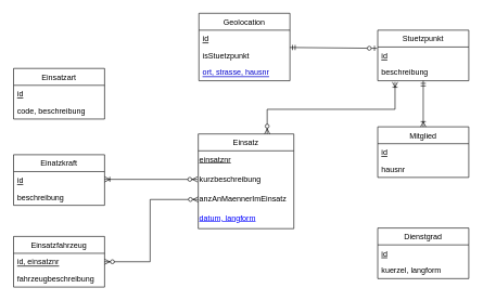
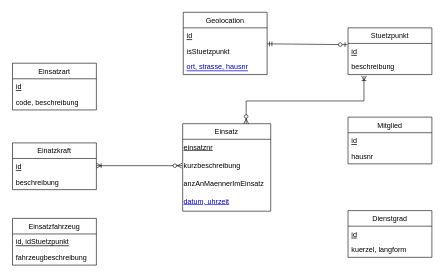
- <mxCell id="26" style="edgeStyle=orthogonalEdgeStyle;rounded=0;orthogonalLoop=1;jettySize=auto;html=1;entryX=0.5;entryY=1;entryDx=0;entryDy=0;endArrow=ERmandOne;endFill=0;startArrow=ERoneToMany;startFill=0;" parent="1" source="27" target="6" edge="1"><mxGeometry relative="1" as="geometry" /></mxCell>
- <mxCell id="13" value="&lt;font color=&quot;#0000FF&quot;&gt;&lt;u&gt;datum, langform&lt;/u&gt;&lt;/font&gt;" style="text;html=1;" parent="9" vertex="1"><mxGeometry y="116" width="147" height="30" as="geometry" /></mxCell>
+ <mxCell id="13" value="&lt;font color=&quot;#0000FF&quot;&gt;&lt;u&gt;datum, uhrzeit&lt;/u&gt;&lt;/font&gt;" style="text;html=1;" parent="9" vertex="1"><mxGeometry y="116" width="147" height="30" as="geometry" /></mxCell>
- <mxCell id="2" style="edgeStyle=orthogonalEdgeStyle;rounded=0;orthogonalLoop=1;jettySize=auto;html=1;entryX=0;entryY=0.5;entryDx=0;entryDy=0;startArrow=ERzeroToMany;startFill=1;endArrow=ERzeroToMany;endFill=1;" parent="1" source="3" target="12" edge="1"><mxGeometry relative="1" as="geometry"><Array as="points"><mxPoint x="230" y="403" /><mxPoint x="230" y="307" /></Array></mxGeometry></mxCell>
- <mxCell id="4" value="id, einsatznr" style="text;strokeColor=none;fillColor=none;align=left;verticalAlign=top;spacingLeft=4;spacingRight=4;overflow=hidden;rotatable=0;points=[[0,0.5],[1,0.5]];portConstraint=eastwest;fontStyle=4" parent="3" vertex="1"><mxGeometry y="26" width="140" height="26" as="geometry" /></mxCell>
+ <mxCell id="4" value="id, idStuetzpunkt" style="text;strokeColor=none;fillColor=none;align=left;verticalAlign=top;spacingLeft=4;spacingRight=4;overflow=hidden;rotatable=0;points=[[0,0.5],[1,0.5]];portConstraint=eastwest;fontStyle=4" parent="3" vertex="1"><mxGeometry y="26" width="140" height="26" as="geometry" /></mxCell>
